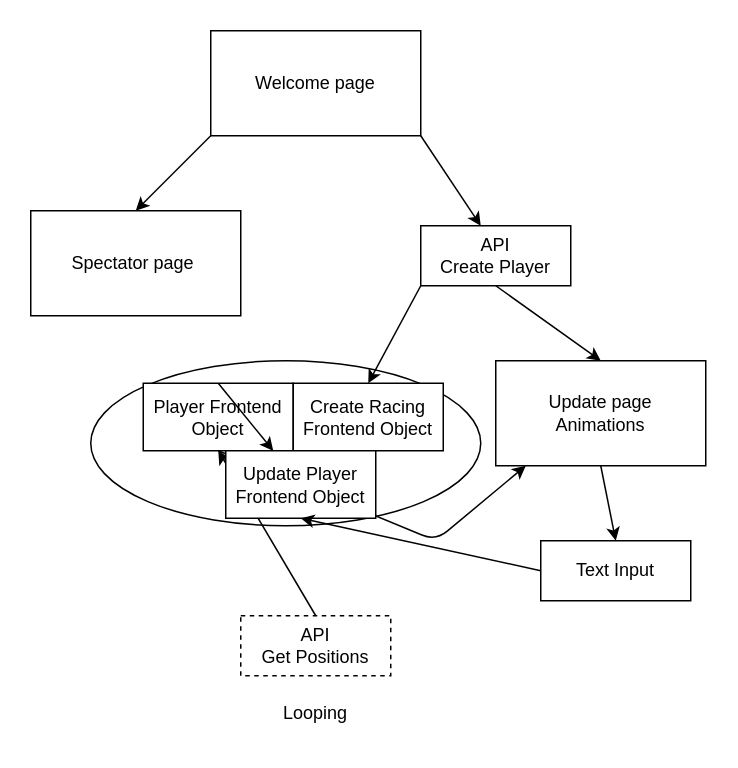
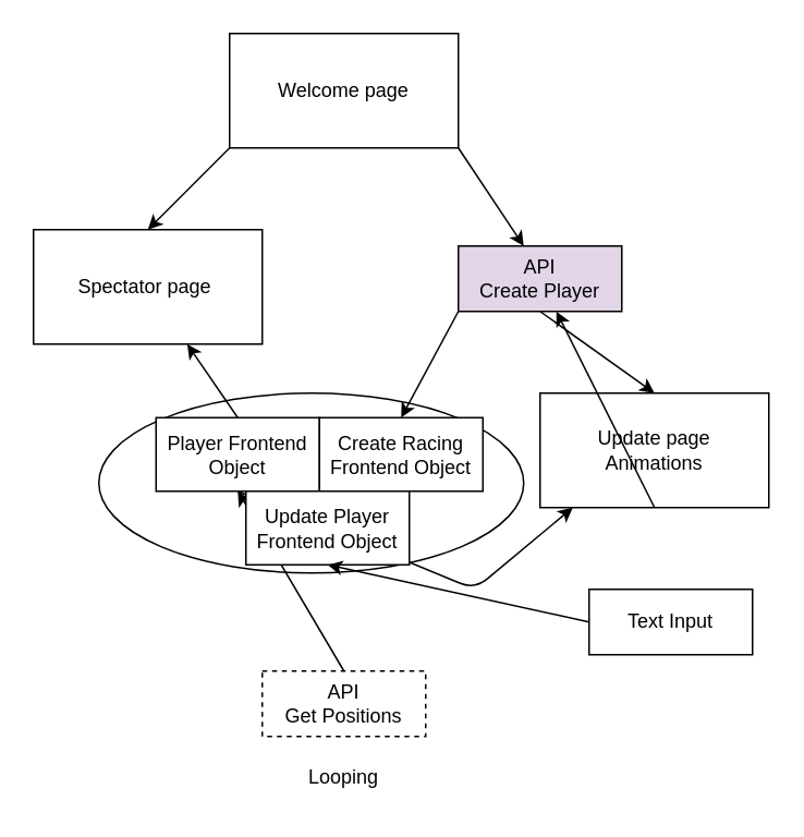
- <mxCell id="8" value="API&lt;br&gt;Create Player" style="whiteSpace=wrap;html=1;" vertex="1" parent="1"><mxGeometry x="280" y="150" width="100" height="40" as="geometry" /></mxCell>
+ <mxCell id="8" value="API&lt;br&gt;Create Player" style="whiteSpace=wrap;html=1;fillColor=#e1d5e7;" vertex="1" parent="1"><mxGeometry x="280" y="150" width="100" height="40" as="geometry" /></mxCell>
- <mxCell id="13" style="edgeStyle=none;html=1;exitX=0.5;exitY=0;exitDx=0;exitDy=0;" edge="1" parent="1" source="11" target="20"><mxGeometry relative="1" as="geometry"><mxPoint x="60" y="250" as="sourcePoint" /><mxPoint x="70" y="305" as="targetPoint" /></mxGeometry></mxCell>
+ <mxCell id="13" style="edgeStyle=none;html=1;exitX=0.5;exitY=0;exitDx=0;exitDy=0;" edge="1" parent="1" source="11" target="6"><mxGeometry relative="1" as="geometry"><mxPoint x="60" y="250" as="sourcePoint" /><mxPoint x="70" y="305" as="targetPoint" /></mxGeometry></mxCell>
- <mxCell id="19" style="edgeStyle=none;html=1;exitX=0.5;exitY=1;exitDx=0;exitDy=0;entryX=0.5;entryY=0;entryDx=0;entryDy=0;" edge="1" parent="1" source="7" target="18"><mxGeometry relative="1" as="geometry"><mxPoint x="340" y="200" as="sourcePoint" /><mxPoint x="410" y="250" as="targetPoint" /></mxGeometry></mxCell>
+ <mxCell id="19" style="edgeStyle=none;html=1;exitX=0.5;exitY=1;exitDx=0;exitDy=0;" edge="1" parent="1" source="7" target="8"><mxGeometry relative="1" as="geometry"><mxPoint x="340" y="200" as="sourcePoint" /><mxPoint x="410" y="250" as="targetPoint" /></mxGeometry></mxCell>
